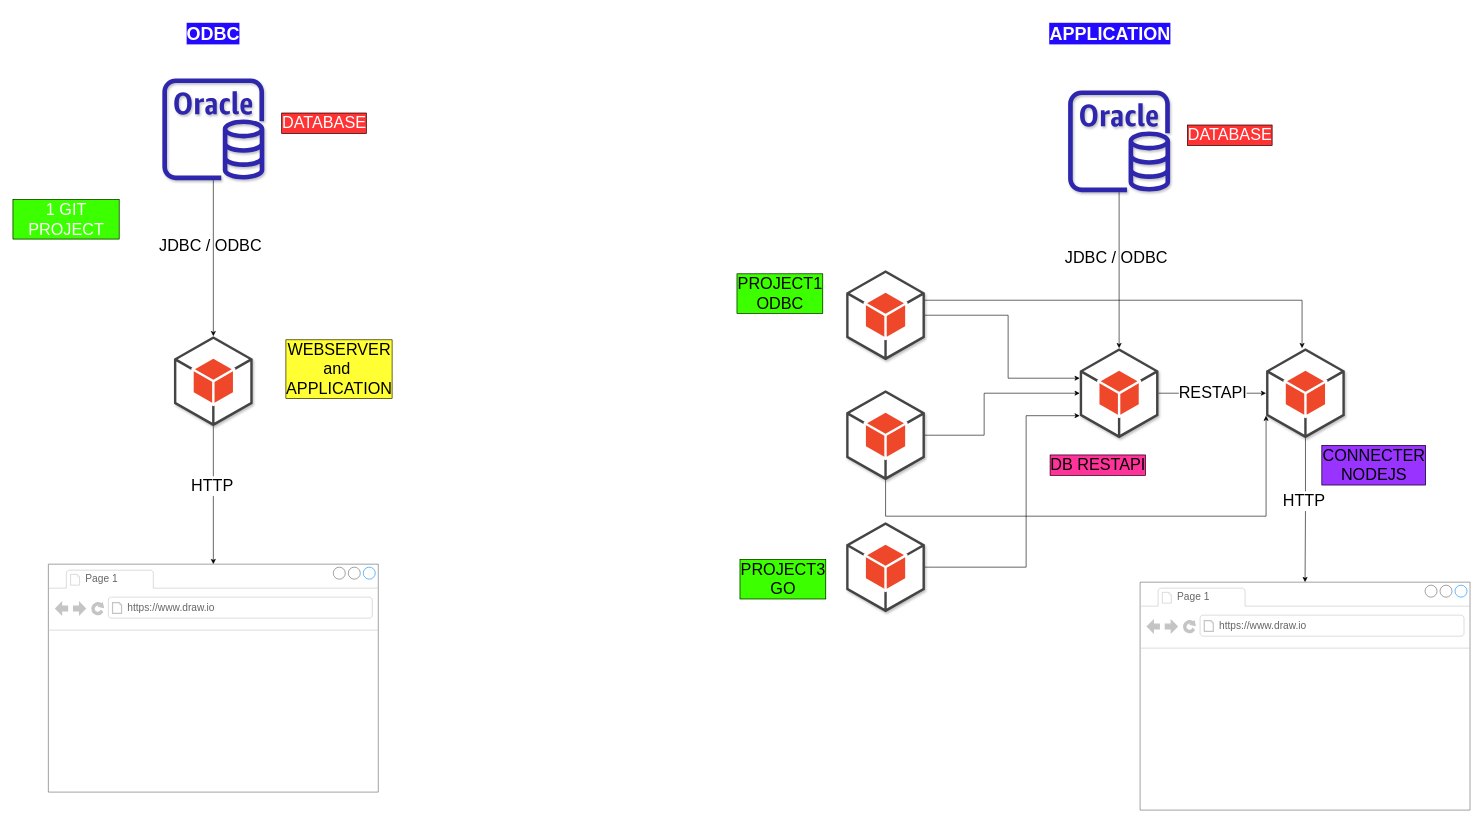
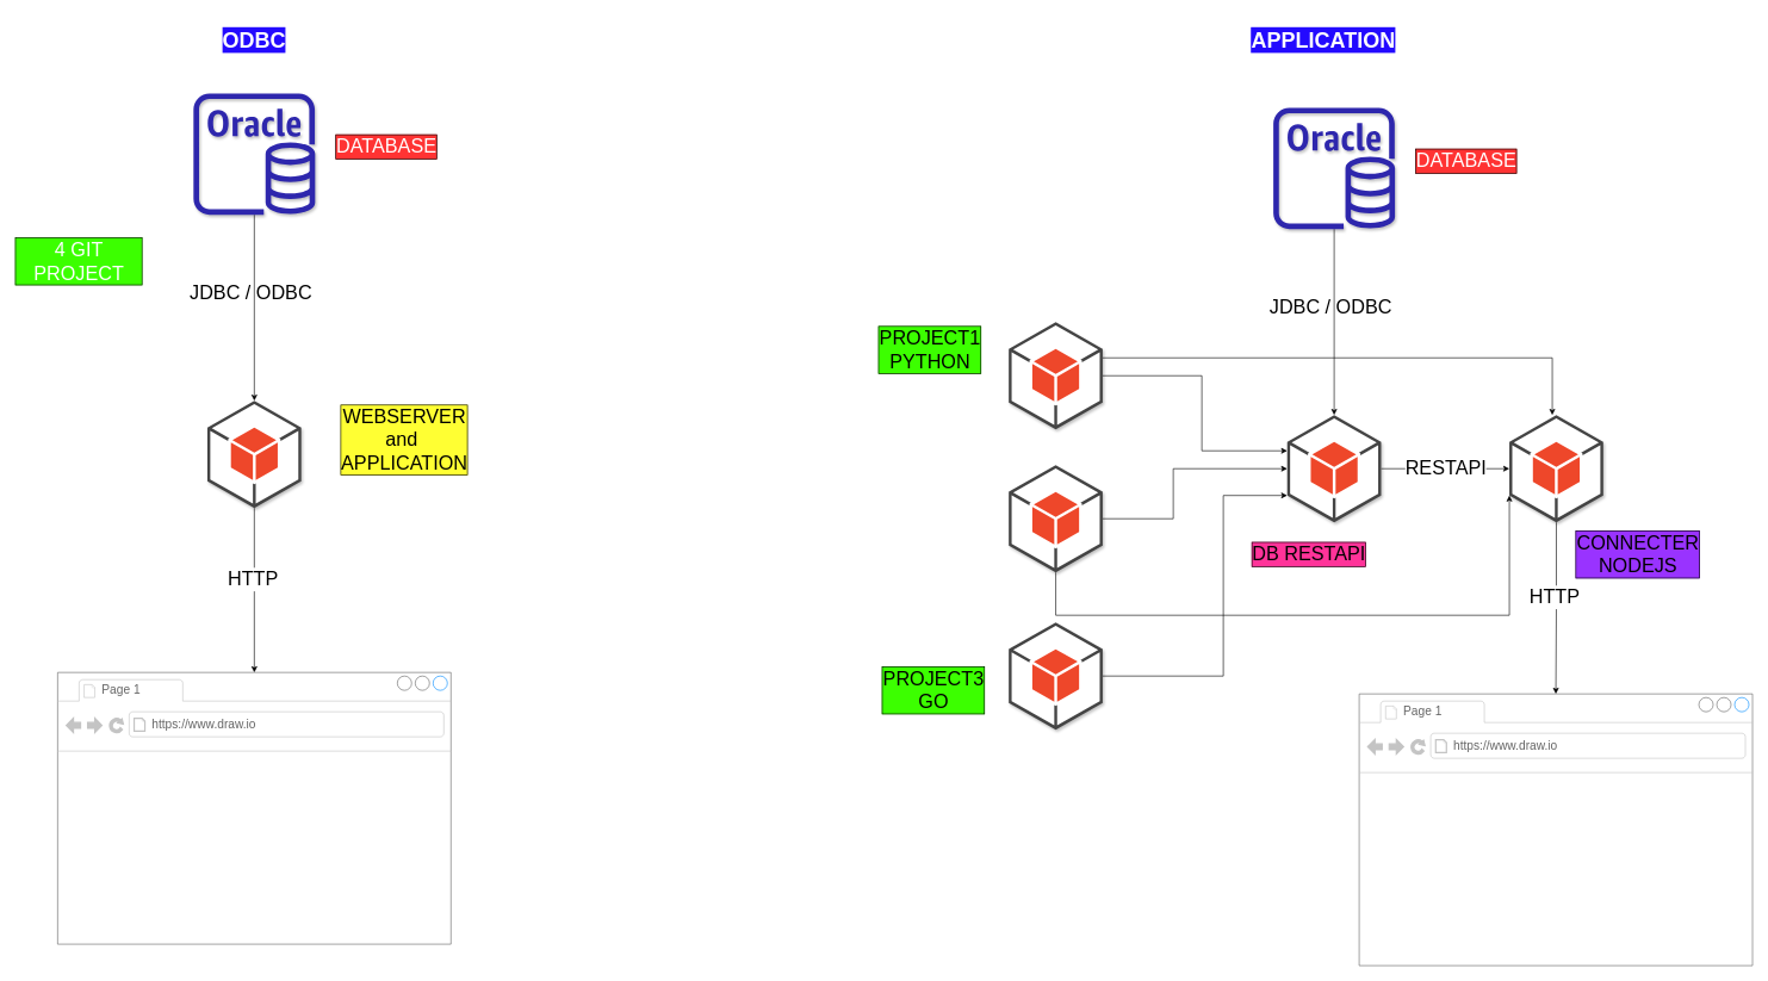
- <mxCell id="13" value="&lt;span style=&quot;font-size: 27px&quot;&gt;1 GIT PROJECT&lt;/span&gt;" style="text;html=1;strokeColor=none;fillColor=none;align=center;verticalAlign=middle;whiteSpace=wrap;rounded=0;shadow=1;labelBackgroundColor=#3CFF00;fontColor=#FFFFFF;labelBorderColor=default;" parent="1" vertex="1"><mxGeometry x="20" y="330" width="180" height="70" as="geometry" /></mxCell>
+ <mxCell id="13" value="&lt;span style=&quot;font-size: 27px&quot;&gt;4 GIT PROJECT&lt;/span&gt;" style="text;html=1;strokeColor=none;fillColor=none;align=center;verticalAlign=middle;whiteSpace=wrap;rounded=0;shadow=1;labelBackgroundColor=#3CFF00;fontColor=#FFFFFF;labelBorderColor=default;" parent="1" vertex="1"><mxGeometry x="20" y="330" width="180" height="70" as="geometry" /></mxCell>
- <mxCell id="36" value="&lt;span style=&quot;font-size: 27px&quot;&gt;PROJECT1&lt;br&gt;ODBC&lt;br&gt;&lt;/span&gt;" style="text;html=1;strokeColor=none;fillColor=none;align=center;verticalAlign=middle;whiteSpace=wrap;rounded=0;shadow=1;labelBackgroundColor=#3CFF00;labelBorderColor=default;" parent="1" vertex="1"><mxGeometry x="1210" y="454" width="180" height="70" as="geometry" /></mxCell>
+ <mxCell id="36" value="&lt;span style=&quot;font-size: 27px&quot;&gt;PROJECT1&lt;br&gt;PYTHON&lt;br&gt;&lt;/span&gt;" style="text;html=1;strokeColor=none;fillColor=none;align=center;verticalAlign=middle;whiteSpace=wrap;rounded=0;shadow=1;labelBackgroundColor=#3CFF00;labelBorderColor=default;" parent="1" vertex="1"><mxGeometry x="1210" y="454" width="180" height="70" as="geometry" /></mxCell>
